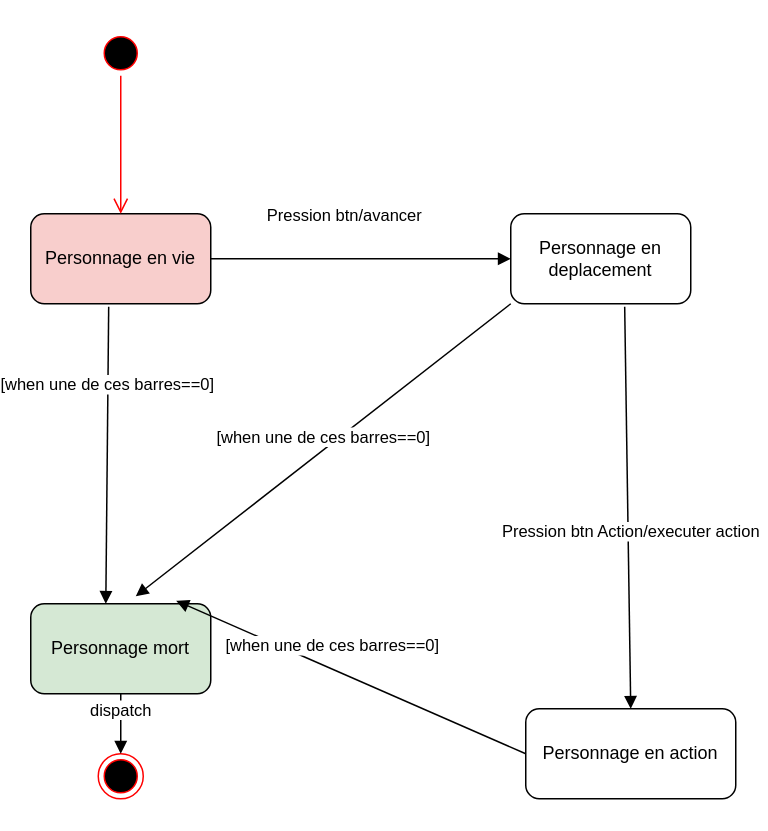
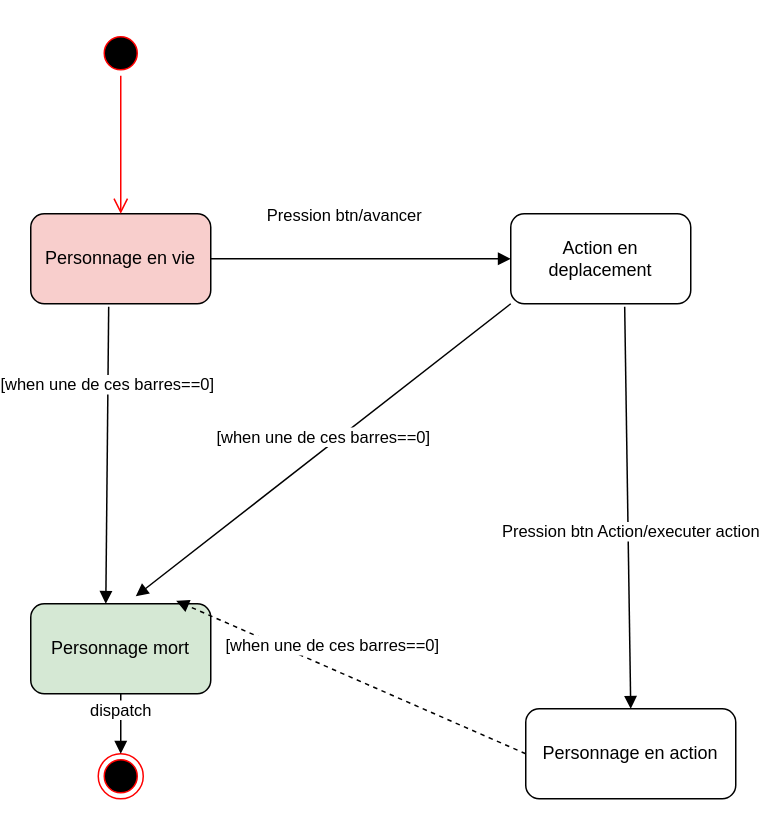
- <mxCell id="4" value="Personnage en deplacement&lt;br&gt;" style="rounded=1;whiteSpace=wrap;html=1;" vertex="1" parent="1"><mxGeometry x="340" y="142" width="120" height="60" as="geometry" /></mxCell>
+ <mxCell id="4" value="Action en deplacement&lt;br&gt;" style="rounded=1;whiteSpace=wrap;html=1;" vertex="1" parent="1"><mxGeometry x="340" y="142" width="120" height="60" as="geometry" /></mxCell>
- <mxCell id="14" value="[when une de ces barres==0]" style="html=1;verticalAlign=bottom;endArrow=block;exitX=0;exitY=0.5;exitDx=0;exitDy=0;entryX=0.808;entryY=-0.033;entryDx=0;entryDy=0;entryPerimeter=0;" edge="1" parent="1" source="5" target="9"><mxGeometry x="0.128" y="-6" width="80" relative="1" as="geometry"><mxPoint x="220" y="412" as="sourcePoint" /><mxPoint x="120" y="392" as="targetPoint" /><mxPoint as="offset" /></mxGeometry></mxCell>
+ <mxCell id="14" value="[when une de ces barres==0]" style="html=1;verticalAlign=bottom;endArrow=block;exitX=0;exitY=0.5;exitDx=0;exitDy=0;entryX=0.808;entryY=-0.033;entryDx=0;entryDy=0;entryPerimeter=0;dashed=1;" edge="1" parent="1" source="5" target="9"><mxGeometry x="0.128" y="-6" width="80" relative="1" as="geometry"><mxPoint x="220" y="412" as="sourcePoint" /><mxPoint x="120" y="392" as="targetPoint" /><mxPoint as="offset" /></mxGeometry></mxCell>
